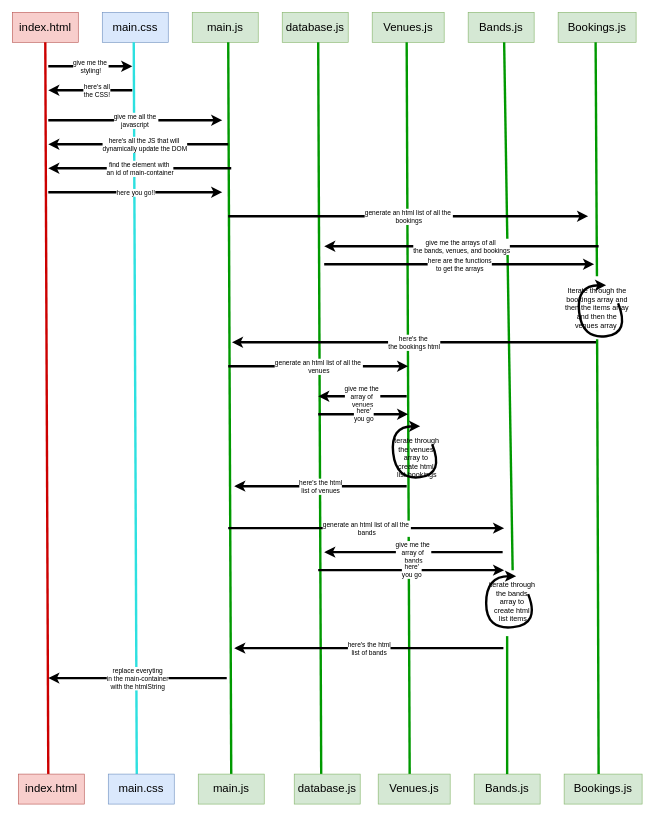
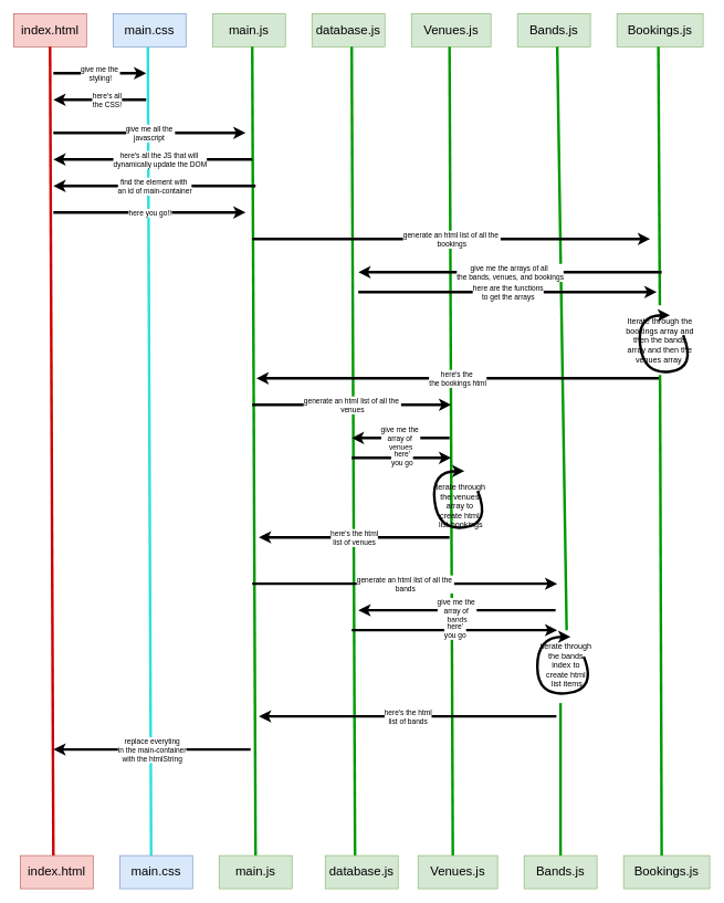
- <mxCell id="51" value="Iterate through the bookings array and then the items array and then the venues array&amp;nbsp;" style="text;html=1;strokeColor=none;fillColor=none;align=center;verticalAlign=middle;whiteSpace=wrap;rounded=0;" vertex="1" parent="1"><mxGeometry x="940" y="460" width="110" height="105" as="geometry" /></mxCell>
+ <mxCell id="51" value="Iterate through the bookings array and then the bands array and then the venues array&amp;nbsp;" style="text;html=1;strokeColor=none;fillColor=none;align=center;verticalAlign=middle;whiteSpace=wrap;rounded=0;" vertex="1" parent="1"><mxGeometry x="940" y="460" width="110" height="105" as="geometry" /></mxCell>
- <mxCell id="64" value="iterate through&amp;nbsp;&lt;br&gt;the bands&amp;nbsp;&lt;br&gt;array to&amp;nbsp;&lt;br&gt;create html&amp;nbsp;&lt;br&gt;list items" style="text;html=1;strokeColor=none;fillColor=none;align=center;verticalAlign=middle;whiteSpace=wrap;rounded=0;" vertex="1" parent="1"><mxGeometry x="800" y="950" width="110" height="105" as="geometry" /></mxCell>
+ <mxCell id="64" value="iterate through&amp;nbsp;&lt;br&gt;the bands&amp;nbsp;&lt;br&gt;index to&amp;nbsp;&lt;br&gt;create html&amp;nbsp;&lt;br&gt;list items" style="text;html=1;strokeColor=none;fillColor=none;align=center;verticalAlign=middle;whiteSpace=wrap;rounded=0;" vertex="1" parent="1"><mxGeometry x="800" y="950" width="110" height="105" as="geometry" /></mxCell>
